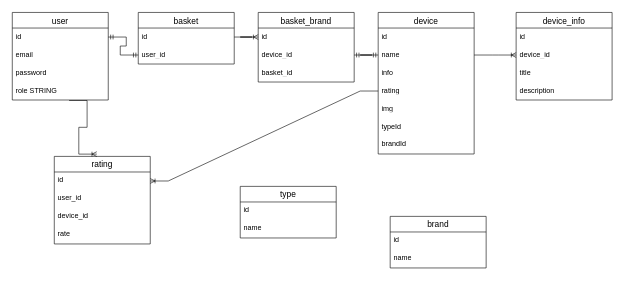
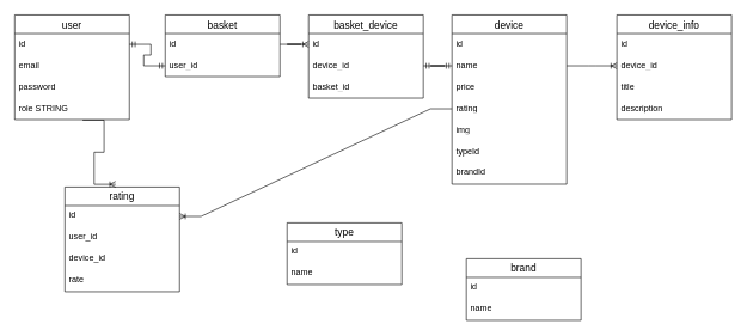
- <mxCell id="31" value="basket_brand" style="swimlane;fontStyle=0;childLayout=stackLayout;horizontal=1;startSize=26;horizontalStack=0;resizeParent=1;resizeParentMax=0;resizeLast=0;collapsible=1;marginBottom=0;align=center;fontSize=14;" vertex="1" parent="1"><mxGeometry x="430" y="20" width="160" height="116" as="geometry" /></mxCell>
+ <mxCell id="31" value="basket_device" style="swimlane;fontStyle=0;childLayout=stackLayout;horizontal=1;startSize=26;horizontalStack=0;resizeParent=1;resizeParentMax=0;resizeLast=0;collapsible=1;marginBottom=0;align=center;fontSize=14;" vertex="1" parent="1"><mxGeometry x="430" y="20" width="160" height="116" as="geometry" /></mxCell>
- <mxCell id="14" value="info" style="text;strokeColor=none;fillColor=none;spacingLeft=4;spacingRight=4;overflow=hidden;rotatable=0;points=[[0,0.5],[1,0.5]];portConstraint=eastwest;fontSize=12;whiteSpace=wrap;html=1;" vertex="1" parent="11"><mxGeometry y="86" width="160" height="30" as="geometry" /></mxCell>
+ <mxCell id="14" value="price" style="text;strokeColor=none;fillColor=none;spacingLeft=4;spacingRight=4;overflow=hidden;rotatable=0;points=[[0,0.5],[1,0.5]];portConstraint=eastwest;fontSize=12;whiteSpace=wrap;html=1;" vertex="1" parent="11"><mxGeometry y="86" width="160" height="30" as="geometry" /></mxCell>
